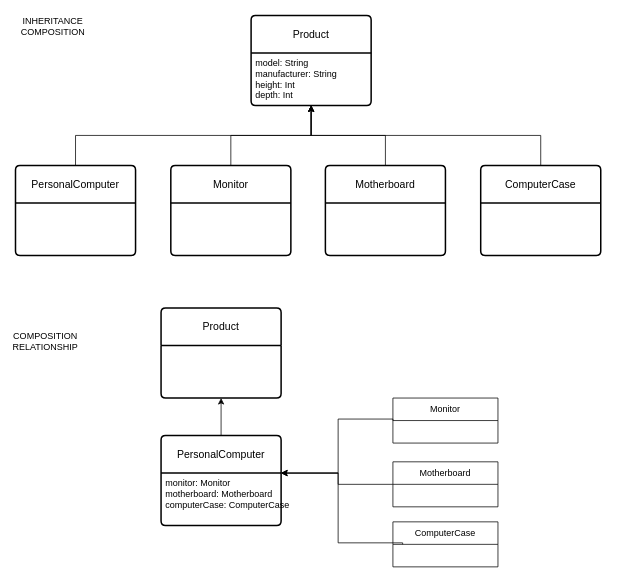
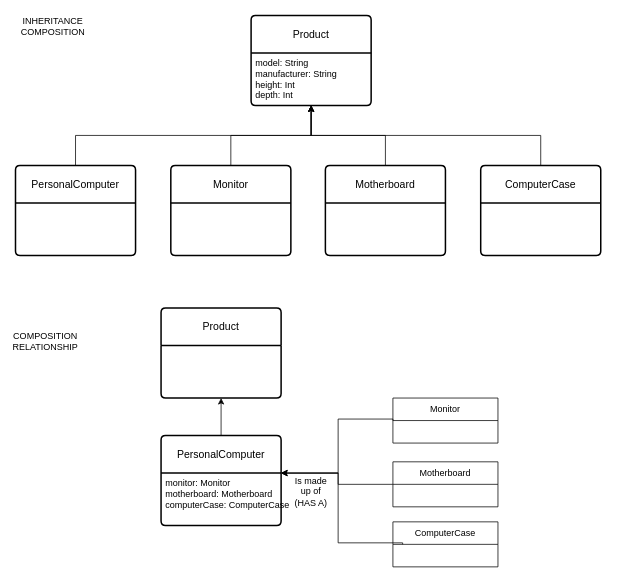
+ <mxCell id="26" value="Is made up of (HAS A)" style="text;html=1;strokeColor=none;fillColor=none;align=center;verticalAlign=middle;whiteSpace=wrap;rounded=0;" parent="1" vertex="1"><mxGeometry x="384" y="640" width="60" height="30" as="geometry" /></mxCell>
